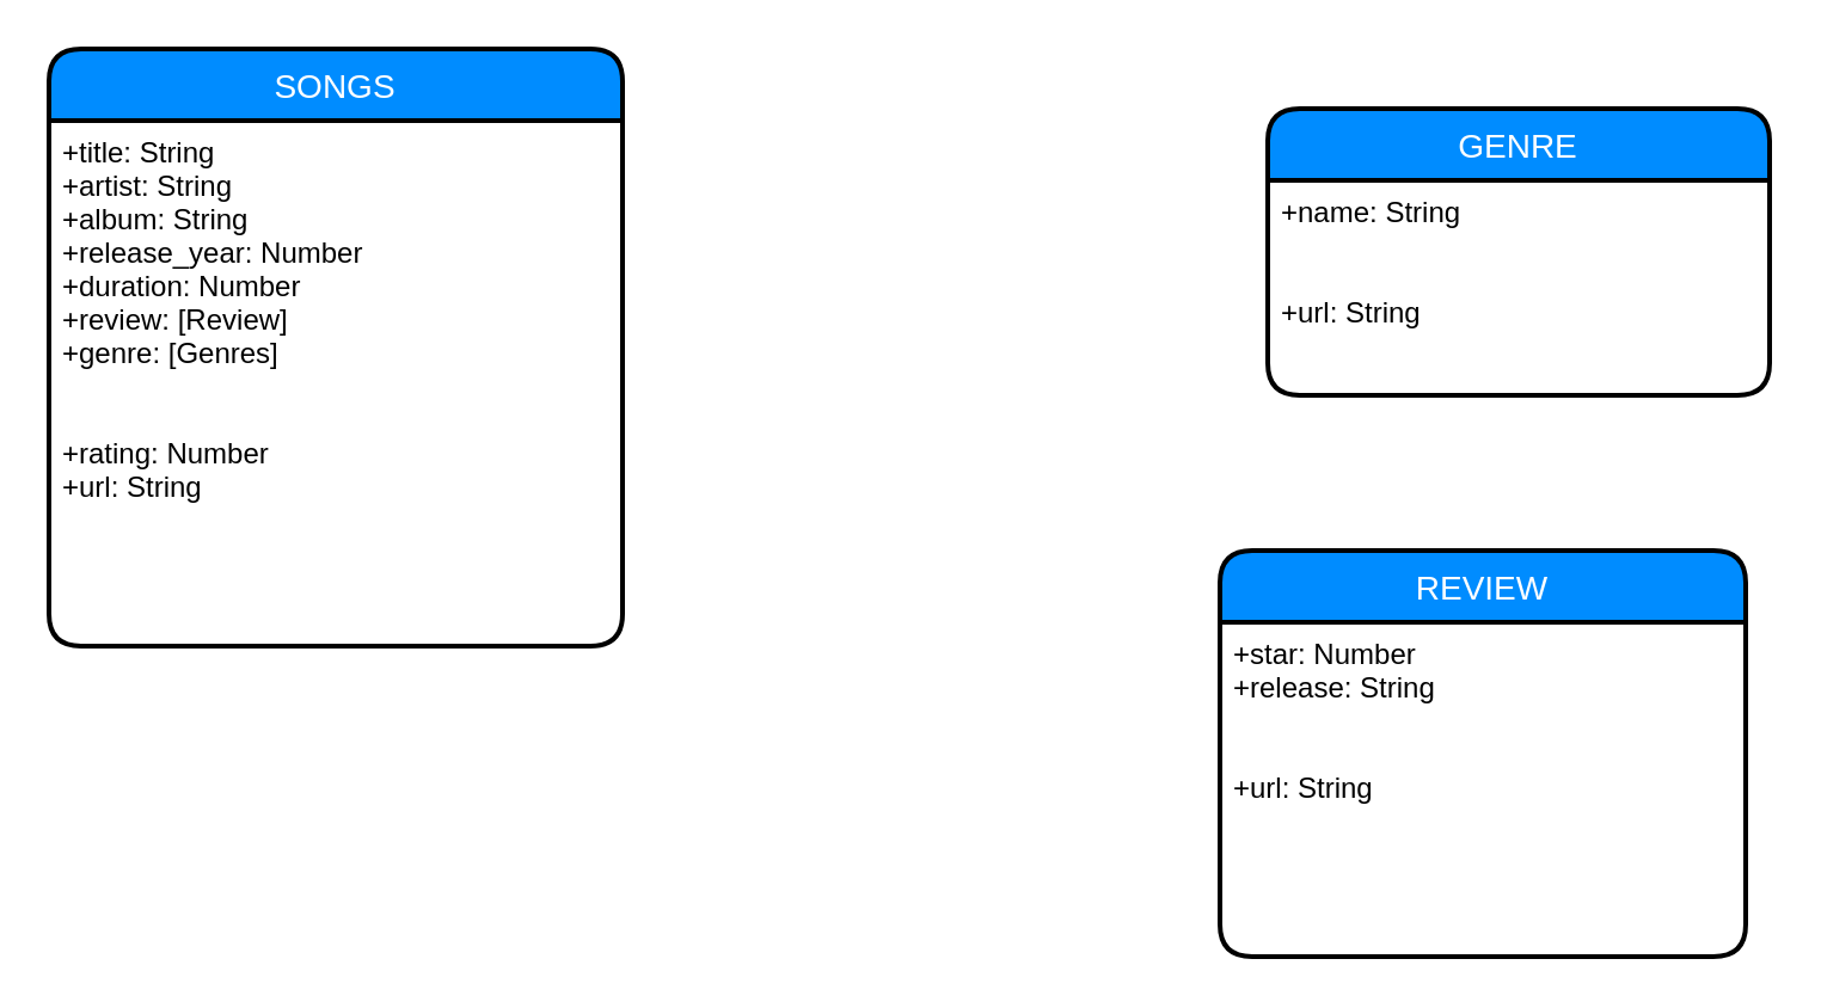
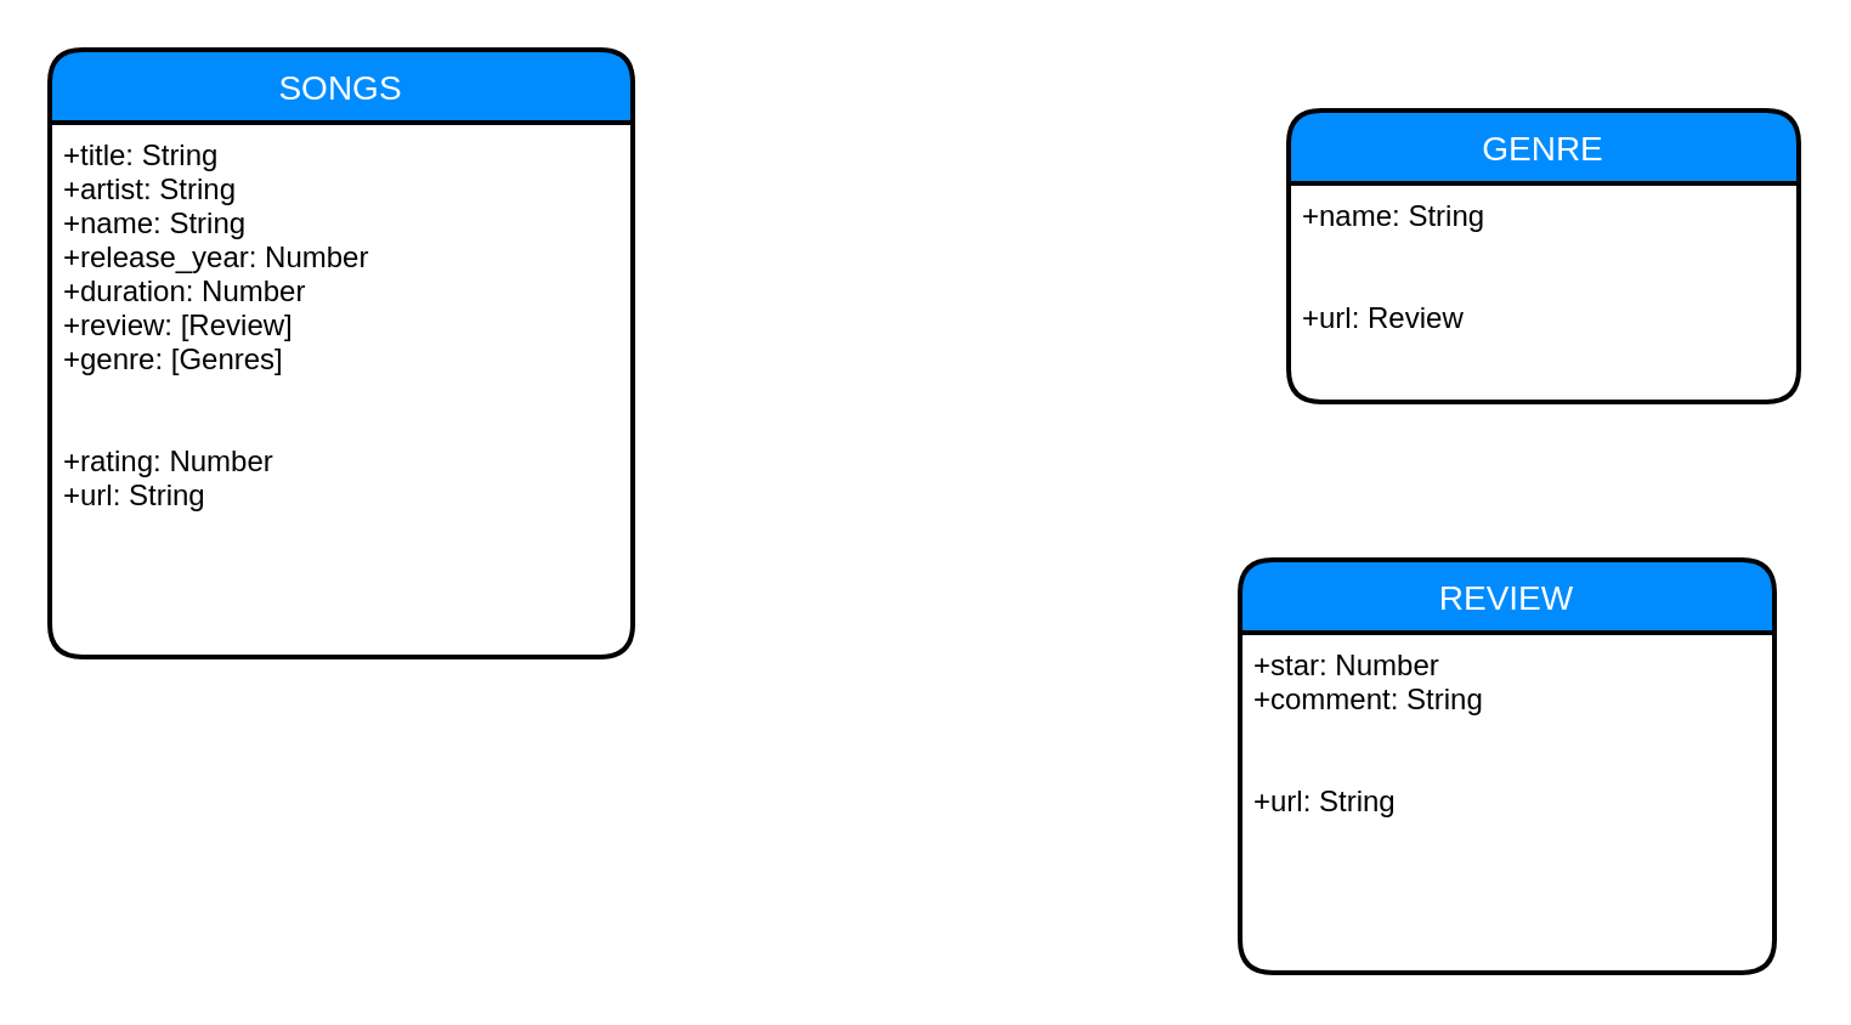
- <mxCell id="3" value="+title: String&#10;+artist: String&#10;+album: String&#10;+release_year: Number&#10;+duration: Number&#10;+review: [Review]&#10;+genre: [Genres]&#10;&#10;&#10;+rating: Number&#10;+url: String" style="align=left;strokeColor=none;fillColor=none;spacingLeft=4;fontSize=12;verticalAlign=top;resizable=0;rotatable=0;part=1;" parent="2" vertex="1"><mxGeometry y="30" width="240" height="220" as="geometry" /></mxCell>
+ <mxCell id="3" value="+title: String&#10;+artist: String&#10;+name: String&#10;+release_year: Number&#10;+duration: Number&#10;+review: [Review]&#10;+genre: [Genres]&#10;&#10;&#10;+rating: Number&#10;+url: String" style="align=left;strokeColor=none;fillColor=none;spacingLeft=4;fontSize=12;verticalAlign=top;resizable=0;rotatable=0;part=1;" parent="2" vertex="1"><mxGeometry y="30" width="240" height="220" as="geometry" /></mxCell>
- <mxCell id="5" value="+name: String&#10;&#10;&#10;+url: String" style="align=left;strokeColor=none;fillColor=none;spacingLeft=4;fontSize=12;verticalAlign=top;resizable=0;rotatable=0;part=1;" parent="4" vertex="1"><mxGeometry y="30" width="210" height="90" as="geometry" /></mxCell>
+ <mxCell id="5" value="+name: String&#10;&#10;&#10;+url: Review" style="align=left;strokeColor=none;fillColor=none;spacingLeft=4;fontSize=12;verticalAlign=top;resizable=0;rotatable=0;part=1;" parent="4" vertex="1"><mxGeometry y="30" width="210" height="90" as="geometry" /></mxCell>
- <mxCell id="7" value="+star: Number&#10;+release: String&#10;&#10;&#10;+url: String" style="align=left;strokeColor=none;fillColor=none;spacingLeft=4;fontSize=12;verticalAlign=top;resizable=0;rotatable=0;part=1;" parent="6" vertex="1"><mxGeometry y="30" width="220" height="140" as="geometry" /></mxCell>
+ <mxCell id="7" value="+star: Number&#10;+comment: String&#10;&#10;&#10;+url: String" style="align=left;strokeColor=none;fillColor=none;spacingLeft=4;fontSize=12;verticalAlign=top;resizable=0;rotatable=0;part=1;" parent="6" vertex="1"><mxGeometry y="30" width="220" height="140" as="geometry" /></mxCell>
